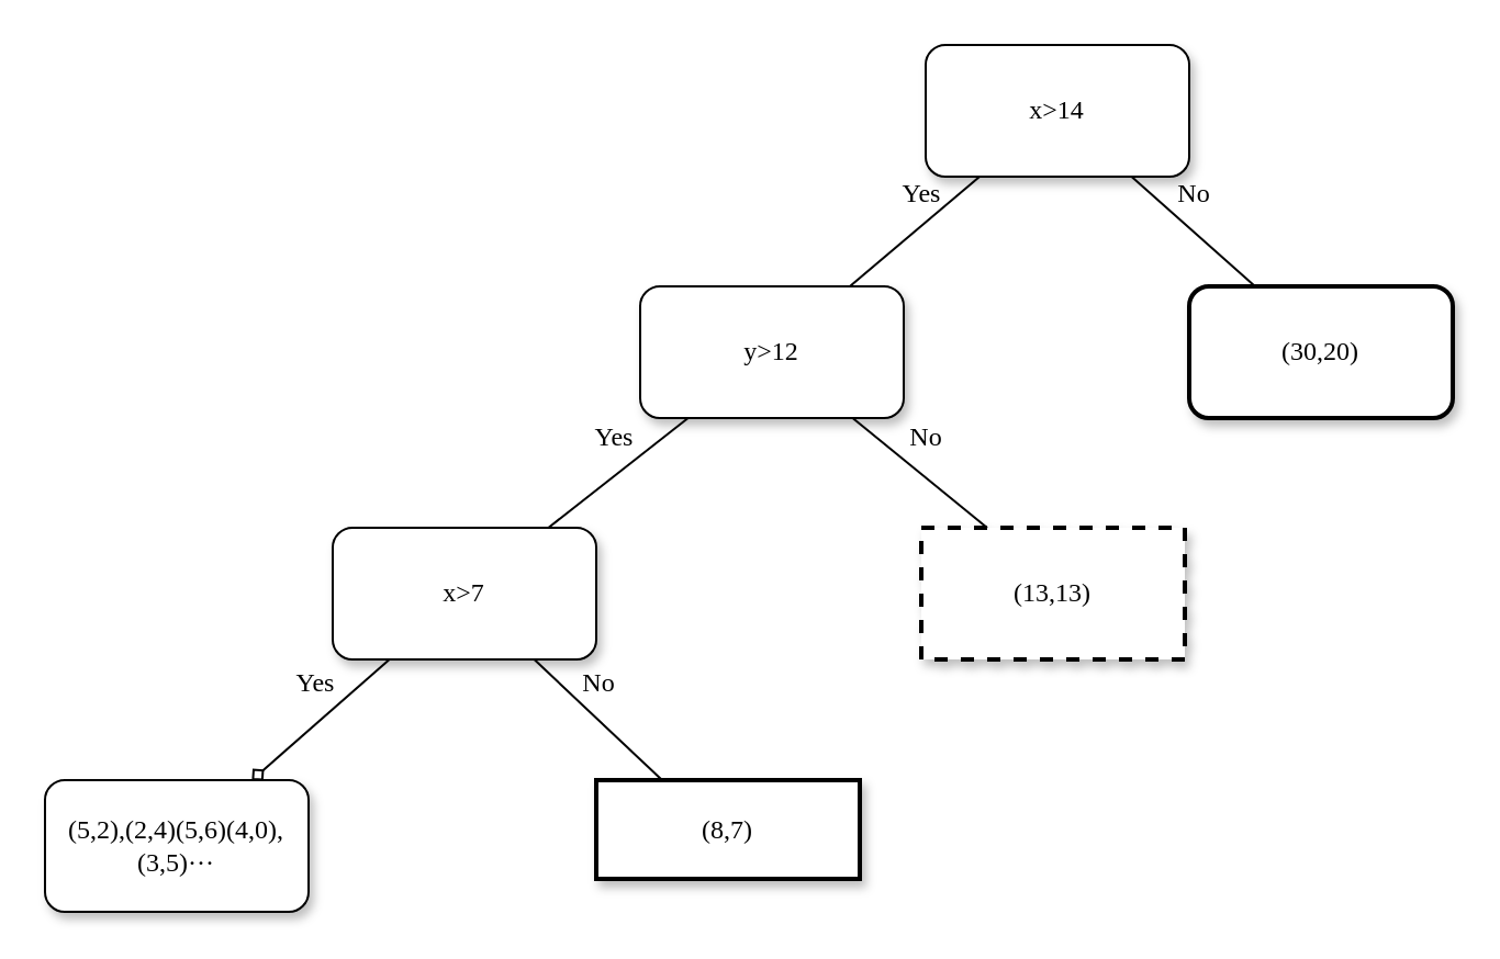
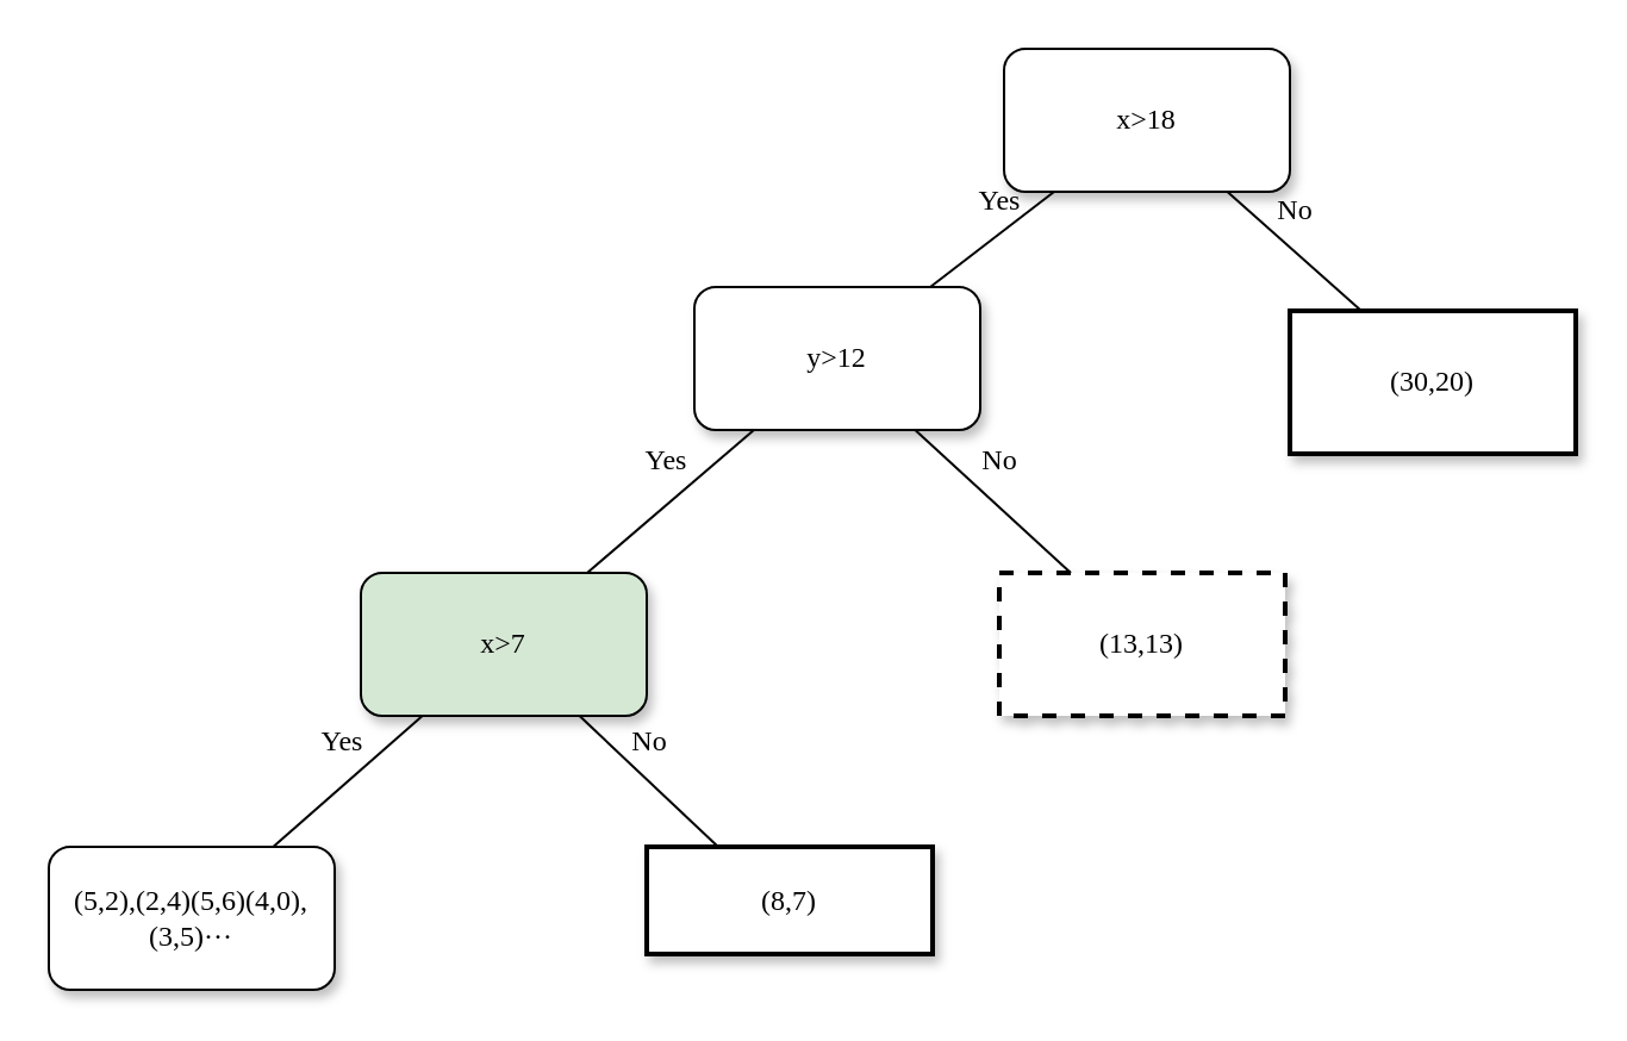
- <mxCell id="2" value="x&amp;gt;14" style="whiteSpace=wrap;html=1;rounded=1;shadow=1;labelBackgroundColor=none;strokeWidth=1;fontFamily=Verdana;fontSize=12;align=center;" parent="1" vertex="1"><mxGeometry x="421" y="20" width="120" height="60" as="geometry" /></mxCell>
+ <mxCell id="2" value="x&amp;gt;18" style="whiteSpace=wrap;html=1;rounded=1;shadow=1;labelBackgroundColor=none;strokeWidth=1;fontFamily=Verdana;fontSize=12;align=center;" parent="1" vertex="1"><mxGeometry x="421" y="20" width="120" height="60" as="geometry" /></mxCell>
- <mxCell id="3" value="&lt;span&gt;y&amp;gt;12&lt;/span&gt;" style="whiteSpace=wrap;html=1;rounded=1;shadow=1;labelBackgroundColor=none;strokeWidth=1;fontFamily=Verdana;fontSize=12;align=center;" parent="1" vertex="1"><mxGeometry x="291" y="130" width="120" height="60" as="geometry" /></mxCell>
+ <mxCell id="3" value="&lt;span&gt;y&amp;gt;12&lt;/span&gt;" style="whiteSpace=wrap;html=1;rounded=1;shadow=1;labelBackgroundColor=none;strokeWidth=1;fontFamily=Verdana;fontSize=12;align=center;" parent="1" vertex="1"><mxGeometry x="291" y="120" width="120" height="60" as="geometry" /></mxCell>
- <mxCell id="7" value="(30,20)" style="whiteSpace=wrap;html=1;shadow=1;labelBackgroundColor=none;strokeWidth=2;fontFamily=Verdana;fontSize=12;align=center;rounded=1;" parent="1" vertex="1"><mxGeometry x="541" y="130" width="120" height="60" as="geometry" /></mxCell>
+ <mxCell id="7" value="(30,20)" style="whiteSpace=wrap;html=1;rounded=0;shadow=1;labelBackgroundColor=none;strokeWidth=2;fontFamily=Verdana;fontSize=12;align=center;" parent="1" vertex="1"><mxGeometry x="541" y="130" width="120" height="60" as="geometry" /></mxCell>
- <mxCell id="6" value="&lt;span&gt;x&amp;gt;7&lt;/span&gt;" style="whiteSpace=wrap;html=1;rounded=1;shadow=1;labelBackgroundColor=none;strokeWidth=1;fontFamily=Verdana;fontSize=12;align=center;" parent="1" vertex="1"><mxGeometry x="151" y="240" width="120" height="60" as="geometry" /></mxCell>
+ <mxCell id="6" value="&lt;span&gt;x&amp;gt;7&lt;/span&gt;" style="whiteSpace=wrap;html=1;rounded=1;shadow=1;labelBackgroundColor=none;strokeWidth=1;fontFamily=Verdana;fontSize=12;align=center;fillColor=#d5e8d4;" parent="1" vertex="1"><mxGeometry x="151" y="240" width="120" height="60" as="geometry" /></mxCell>
- <mxCell id="11" value="Yes" style="rounded=0;html=1;labelBackgroundColor=none;startArrow=none;startFill=0;startSize=5;endArrow=diamond;endFill=0;endSize=5;jettySize=auto;orthogonalLoop=1;strokeWidth=1;fontFamily=Verdana;fontSize=12;" parent="1" source="6" target="8" edge="1"><mxGeometry x="-0.217" y="-14" relative="1" as="geometry"><mxPoint as="offset" /></mxGeometry></mxCell>
+ <mxCell id="11" value="Yes" style="rounded=0;html=1;labelBackgroundColor=none;startArrow=none;startFill=0;startSize=5;endArrow=none;endFill=0;endSize=5;jettySize=auto;orthogonalLoop=1;strokeWidth=1;fontFamily=Verdana;fontSize=12" parent="1" source="6" target="8" edge="1"><mxGeometry x="-0.217" y="-14" relative="1" as="geometry"><mxPoint as="offset" /></mxGeometry></mxCell>
